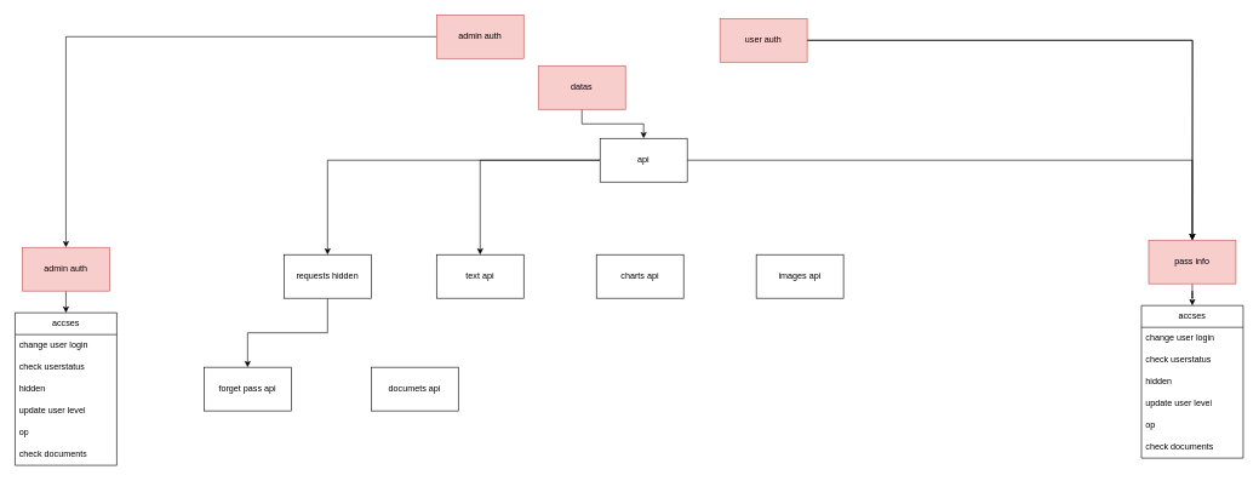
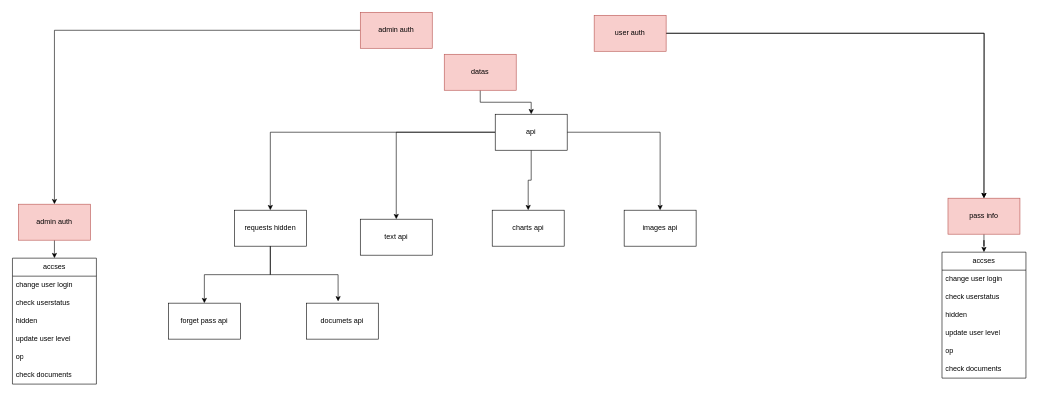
- <mxCell id="10" style="edgeStyle=orthogonalEdgeStyle;rounded=0;orthogonalLoop=1;jettySize=auto;html=1;" edge="1" parent="1" source="12" target="17"><mxGeometry relative="1" as="geometry" /></mxCell>
+ <mxCell id="10" style="edgeStyle=orthogonalEdgeStyle;rounded=0;orthogonalLoop=1;jettySize=auto;html=1;" edge="1" parent="1" source="12" target="15"><mxGeometry relative="1" as="geometry" /></mxCell>
+ <mxCell id="8" style="edgeStyle=orthogonalEdgeStyle;rounded=0;orthogonalLoop=1;jettySize=auto;html=1;" edge="1" parent="1" source="12" target="13"><mxGeometry relative="1" as="geometry" /></mxCell>
- <mxCell id="14" value="text api" style="rounded=0;whiteSpace=wrap;html=1;" vertex="1" parent="1"><mxGeometry x="600" y="350" width="120" height="60" as="geometry" /></mxCell>
+ <mxCell id="14" value="text api" style="rounded=0;whiteSpace=wrap;html=1;" vertex="1" parent="1"><mxGeometry x="600" y="365" width="120" height="60" as="geometry" /></mxCell>
+ <mxCell id="38" style="edgeStyle=orthogonalEdgeStyle;rounded=0;orthogonalLoop=1;jettySize=auto;html=1;entryX=0.442;entryY=-0.05;entryDx=0;entryDy=0;entryPerimeter=0;" edge="1" parent="1" source="36" target="37"><mxGeometry relative="1" as="geometry" /></mxCell>
